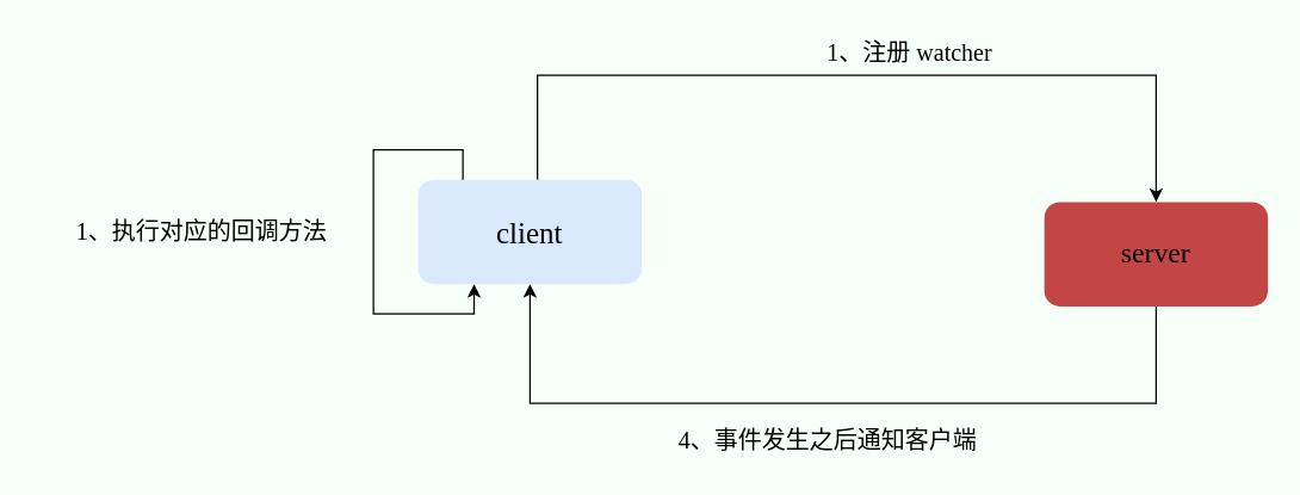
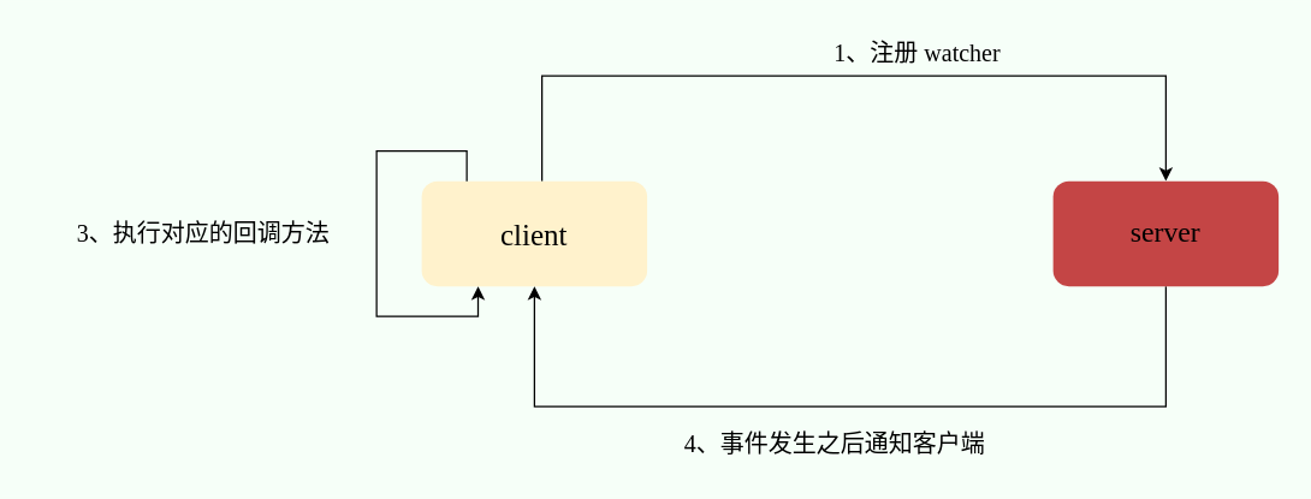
- <mxCell id="9" value="1、执行对应的回调方法" style="text;html=1;strokeColor=none;fillColor=none;align=center;verticalAlign=middle;whiteSpace=wrap;rounded=0;fontSize=16;fontFamily=JetBrains Mono;fontSource=https%3A%2F%2Ffonts.googleapis.com%2Fcss%3Ffamily%3DJetBrains%2BMono;" vertex="1" parent="1"><mxGeometry x="20" y="140" width="230" height="30" as="geometry" /></mxCell>
+ <mxCell id="9" value="3、执行对应的回调方法" style="text;html=1;strokeColor=none;fillColor=none;align=center;verticalAlign=middle;whiteSpace=wrap;rounded=0;fontSize=16;fontFamily=JetBrains Mono;fontSource=https%3A%2F%2Ffonts.googleapis.com%2Fcss%3Ffamily%3DJetBrains%2BMono;" vertex="1" parent="1"><mxGeometry x="20" y="140" width="230" height="30" as="geometry" /></mxCell>
- <mxCell id="3" value="&lt;font style=&quot;font-size: 20px;&quot;&gt;client&lt;/font&gt;" style="rounded=1;whiteSpace=wrap;html=1;fontSize=16;fillColor=#dae8fc;strokeColor=none;fontFamily=JetBrains Mono;fontSource=https%3A%2F%2Ffonts.googleapis.com%2Fcss%3Ffamily%3DJetBrains%2BMono;" vertex="1" parent="1"><mxGeometry x="280" y="120" width="150" height="70" as="geometry" /></mxCell>
+ <mxCell id="3" value="&lt;font style=&quot;font-size: 20px;&quot;&gt;client&lt;/font&gt;" style="rounded=1;whiteSpace=wrap;html=1;fontSize=16;fillColor=#fff2cc;strokeColor=none;fontFamily=JetBrains Mono;fontSource=https%3A%2F%2Ffonts.googleapis.com%2Fcss%3Ffamily%3DJetBrains%2BMono;" vertex="1" parent="1"><mxGeometry x="280" y="120" width="150" height="70" as="geometry" /></mxCell>
- <mxCell id="5" value="&lt;font style=&quot;font-size: 19px;&quot;&gt;server&lt;/font&gt;" style="rounded=1;whiteSpace=wrap;html=1;fontSize=16;fillColor=#C44545;strokeColor=none;fontFamily=JetBrains Mono;fontSource=https%3A%2F%2Ffonts.googleapis.com%2Fcss%3Ffamily%3DJetBrains%2BMono;" vertex="1" parent="1"><mxGeometry x="700" y="135" width="150" height="70" as="geometry" /></mxCell>
+ <mxCell id="5" value="&lt;font style=&quot;font-size: 19px;&quot;&gt;server&lt;/font&gt;" style="rounded=1;whiteSpace=wrap;html=1;fontSize=16;fillColor=#C44545;strokeColor=none;fontFamily=JetBrains Mono;fontSource=https%3A%2F%2Ffonts.googleapis.com%2Fcss%3Ffamily%3DJetBrains%2BMono;" vertex="1" parent="1"><mxGeometry x="700" y="120" width="150" height="70" as="geometry" /></mxCell>
